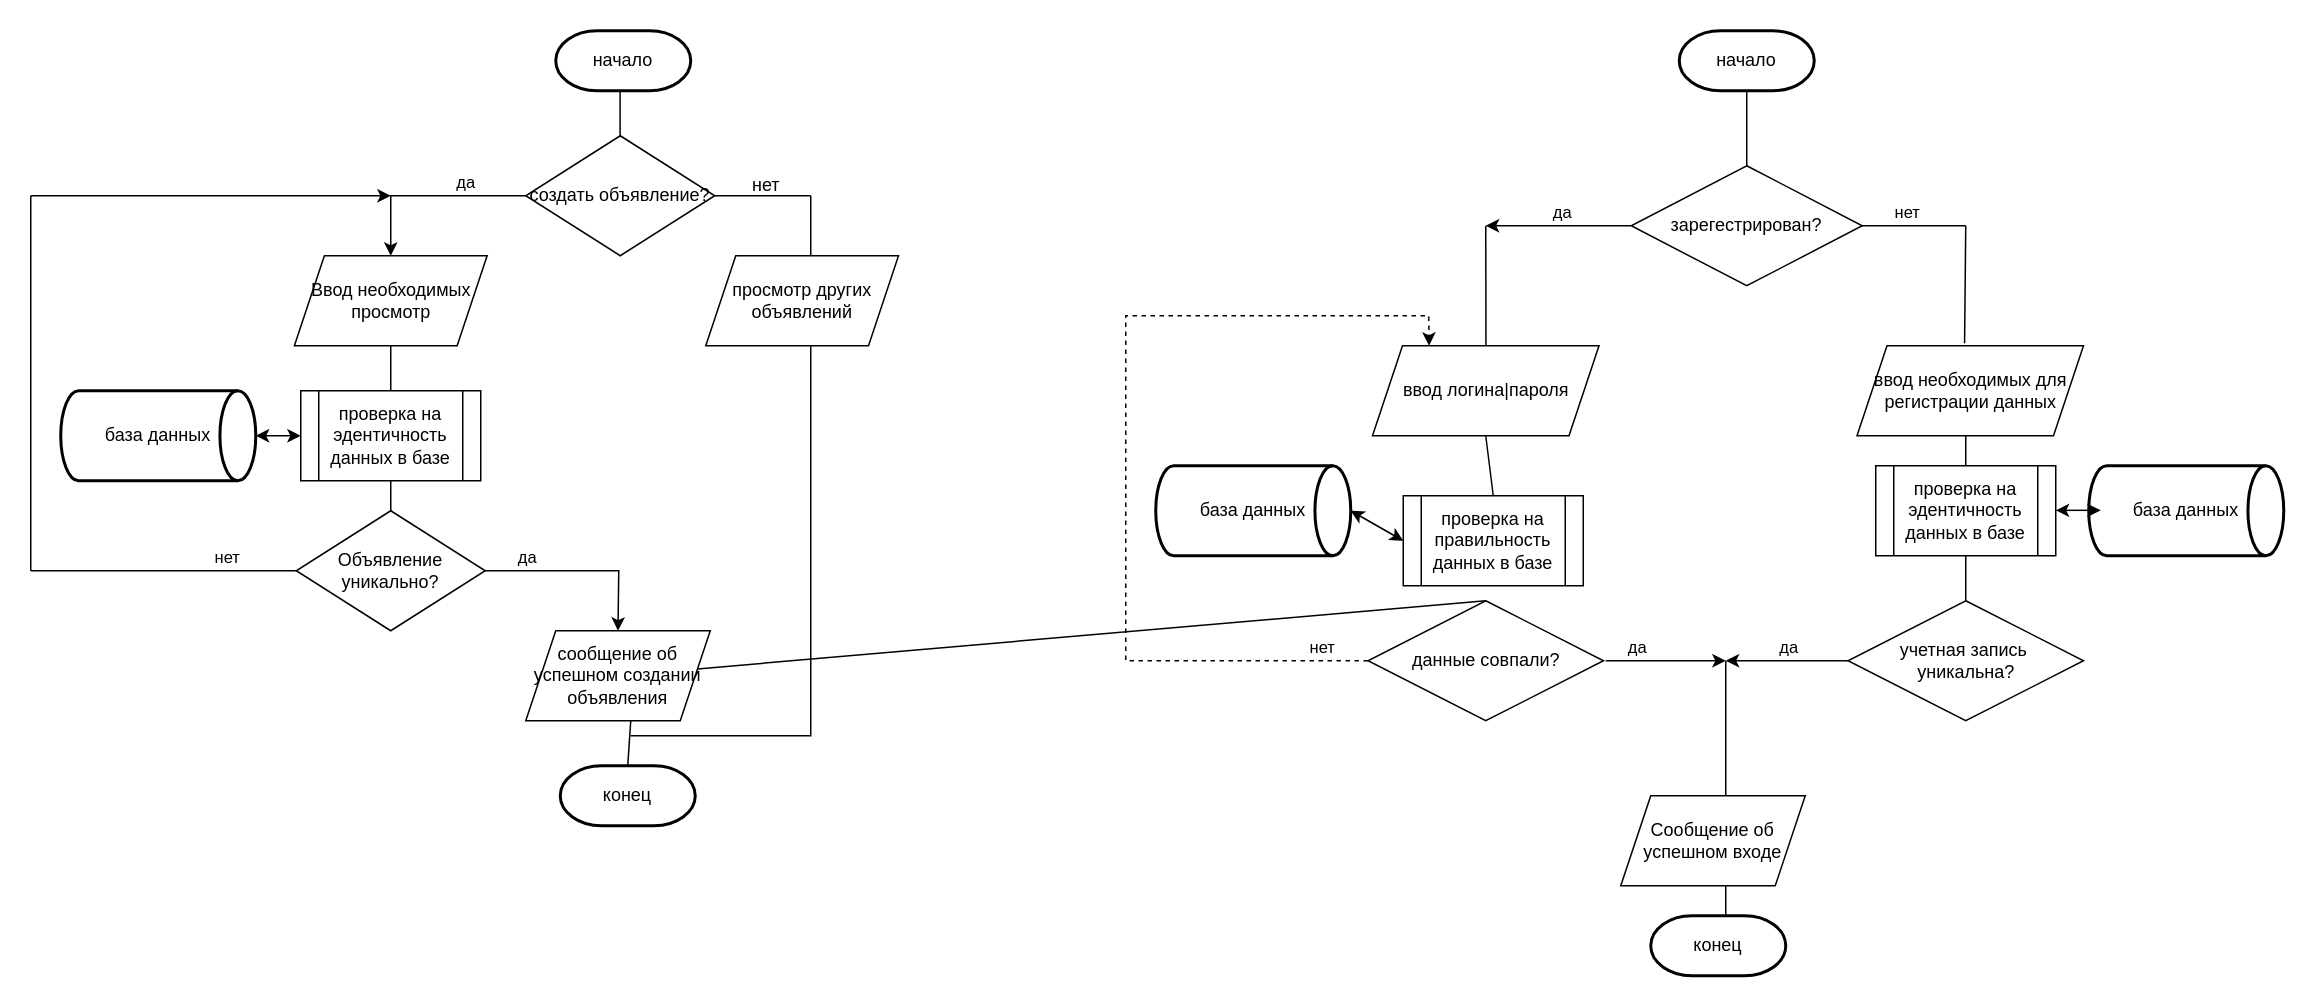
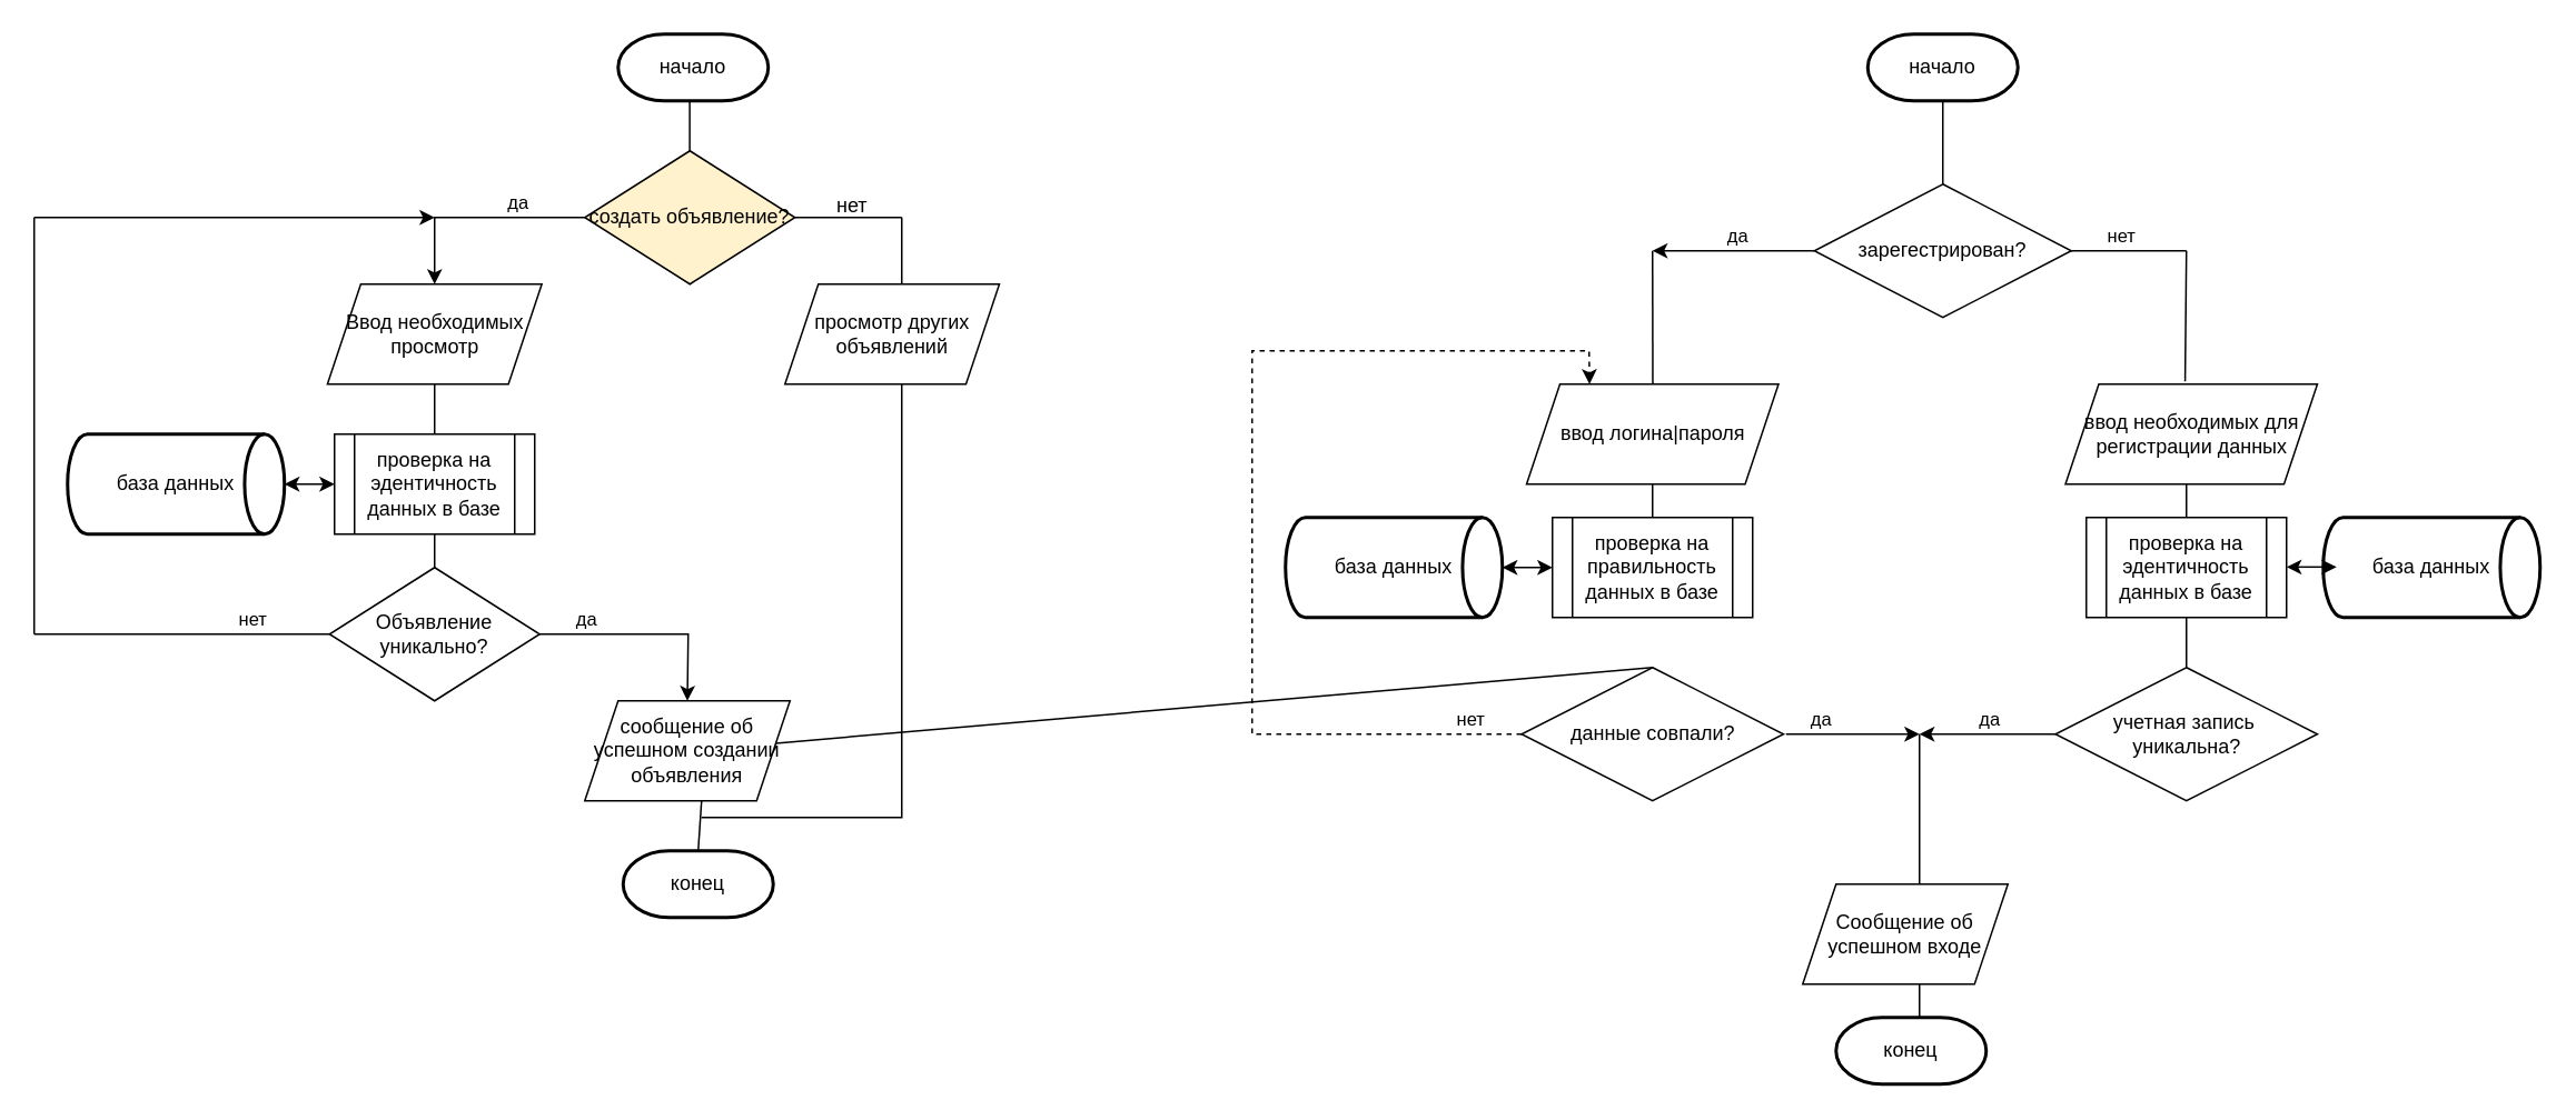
- <mxCell id="31" value="создать объявление?" style="rhombus;whiteSpace=wrap;html=1;strokeColor=default;" parent="1" vertex="1"><mxGeometry x="350" y="90" width="126" height="80" as="geometry" /></mxCell>
+ <mxCell id="31" value="создать объявление?" style="rhombus;whiteSpace=wrap;html=1;strokeColor=default;fillColor=#fff2cc;" parent="1" vertex="1"><mxGeometry x="350" y="90" width="126" height="80" as="geometry" /></mxCell>
- <mxCell id="7" value="проверка на правильность данных в базе" style="shape=process;whiteSpace=wrap;html=1;backgroundOutline=1;strokeColor=default;" parent="1" vertex="1"><mxGeometry x="935" y="330" width="120" height="60" as="geometry" /></mxCell>
+ <mxCell id="7" value="проверка на правильность данных в базе" style="shape=process;whiteSpace=wrap;html=1;backgroundOutline=1;strokeColor=default;" parent="1" vertex="1"><mxGeometry x="930" y="310" width="120" height="60" as="geometry" /></mxCell>
